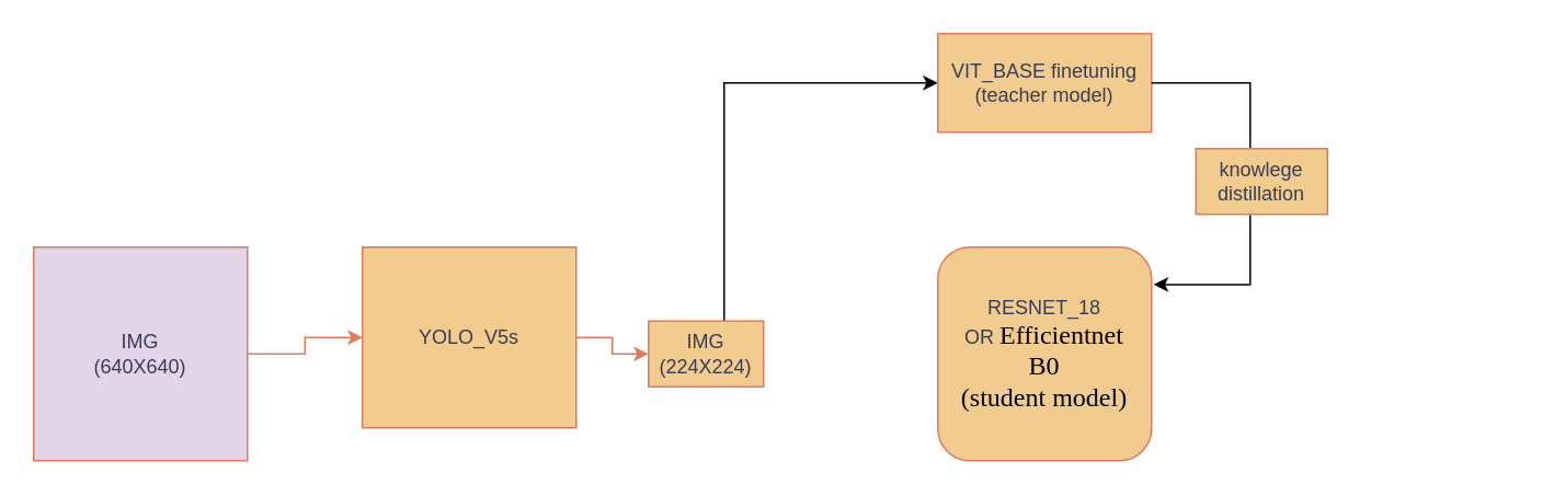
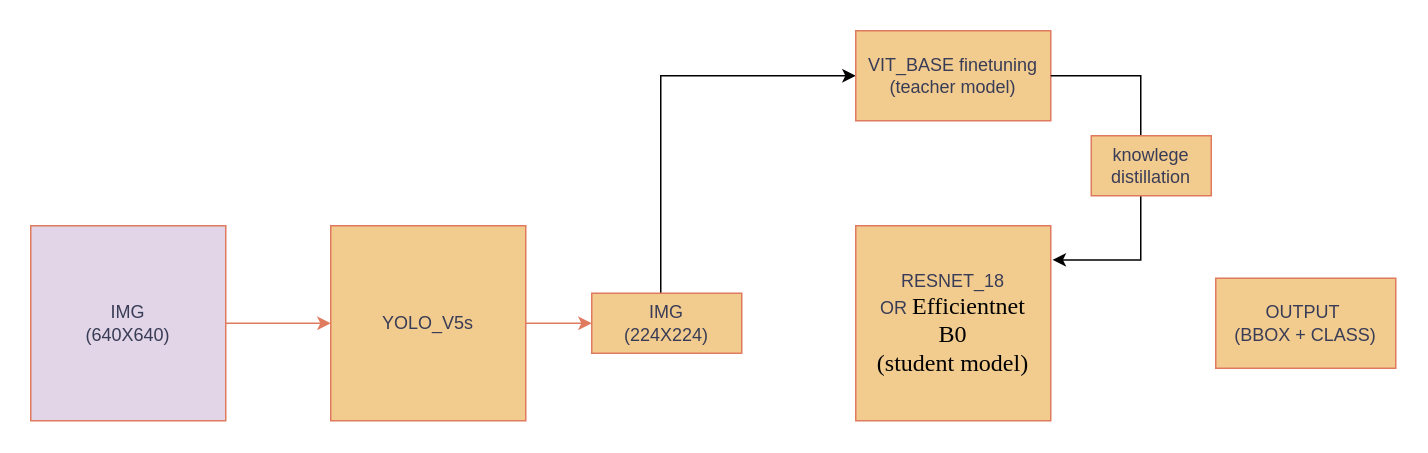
- <mxCell id="5" value="YOLO_V5s" style="whiteSpace=wrap;html=1;aspect=fixed;labelBackgroundColor=none;fillColor=#F2CC8F;strokeColor=#E07A5F;fontColor=#393C56;" parent="1" vertex="1"><mxGeometry x="220" y="150" width="130" height="110" as="geometry" /></mxCell>
+ <mxCell id="5" value="YOLO_V5s" style="whiteSpace=wrap;html=1;aspect=fixed;labelBackgroundColor=none;fillColor=#F2CC8F;strokeColor=#E07A5F;fontColor=#393C56;" parent="1" vertex="1"><mxGeometry x="220" y="150" width="130" height="130" as="geometry" /></mxCell>
- <mxCell id="9" value="IMG&lt;div&gt;(224X224)&lt;/div&gt;" style="rounded=0;whiteSpace=wrap;html=1;labelBackgroundColor=none;fillColor=#F2CC8F;strokeColor=#E07A5F;fontColor=#393C56;" parent="1" vertex="1"><mxGeometry x="394" y="195" width="70" height="40" as="geometry" /></mxCell>
+ <mxCell id="9" value="IMG&lt;div&gt;(224X224)&lt;/div&gt;" style="rounded=0;whiteSpace=wrap;html=1;labelBackgroundColor=none;fillColor=#F2CC8F;strokeColor=#E07A5F;fontColor=#393C56;" parent="1" vertex="1"><mxGeometry x="394" y="195" width="100" height="40" as="geometry" /></mxCell>
- <mxCell id="6" value="RESNET_18 OR&amp;nbsp;&lt;span style=&quot;font-family: &amp;quot;Times New Roman&amp;quot;; background-color: transparent; color: light-dark(rgb(0, 0, 0), rgb(255, 255, 255)); font-size: 12pt;&quot;&gt;Efficientnet&lt;/span&gt;&lt;div&gt;&lt;span style=&quot;font-size: 12pt; background-color: transparent; color: light-dark(rgb(0, 0, 0), rgb(255, 255, 255));&quot;&gt;&lt;font face=&quot;Times New Roman&quot;&gt;B0&lt;/font&gt;&lt;/span&gt;&lt;/div&gt;&lt;div&gt;&lt;span style=&quot;font-size: 12pt; background-color: transparent; color: light-dark(rgb(0, 0, 0), rgb(255, 255, 255));&quot;&gt;&lt;font face=&quot;Times New Roman&quot;&gt;(student model)&lt;/font&gt;&lt;/span&gt;&lt;/div&gt;" style="whiteSpace=wrap;html=1;aspect=fixed;align=center;labelBackgroundColor=none;fillColor=#F2CC8F;strokeColor=#E07A5F;fontColor=#393C56;rounded=1;" parent="1" vertex="1"><mxGeometry x="570" y="150" width="130" height="130" as="geometry" /></mxCell>
+ <mxCell id="6" value="RESNET_18 OR&amp;nbsp;&lt;span style=&quot;font-family: &amp;quot;Times New Roman&amp;quot;; background-color: transparent; color: light-dark(rgb(0, 0, 0), rgb(255, 255, 255)); font-size: 12pt;&quot;&gt;Efficientnet&lt;/span&gt;&lt;div&gt;&lt;span style=&quot;font-size: 12pt; background-color: transparent; color: light-dark(rgb(0, 0, 0), rgb(255, 255, 255));&quot;&gt;&lt;font face=&quot;Times New Roman&quot;&gt;B0&lt;/font&gt;&lt;/span&gt;&lt;/div&gt;&lt;div&gt;&lt;span style=&quot;font-size: 12pt; background-color: transparent; color: light-dark(rgb(0, 0, 0), rgb(255, 255, 255));&quot;&gt;&lt;font face=&quot;Times New Roman&quot;&gt;(student model)&lt;/font&gt;&lt;/span&gt;&lt;/div&gt;" style="whiteSpace=wrap;html=1;aspect=fixed;align=center;labelBackgroundColor=none;fillColor=#F2CC8F;strokeColor=#E07A5F;fontColor=#393C56;" parent="1" vertex="1"><mxGeometry x="570" y="150" width="130" height="130" as="geometry" /></mxCell>
+ <mxCell id="7" value="OUTPUT&amp;nbsp;&lt;div&gt;(BBOX + CLASS)&lt;/div&gt;" style="rounded=0;whiteSpace=wrap;html=1;labelBackgroundColor=none;fillColor=#F2CC8F;strokeColor=#E07A5F;fontColor=#393C56;" parent="1" vertex="1"><mxGeometry x="810" y="185" width="120" height="60" as="geometry" /></mxCell>
